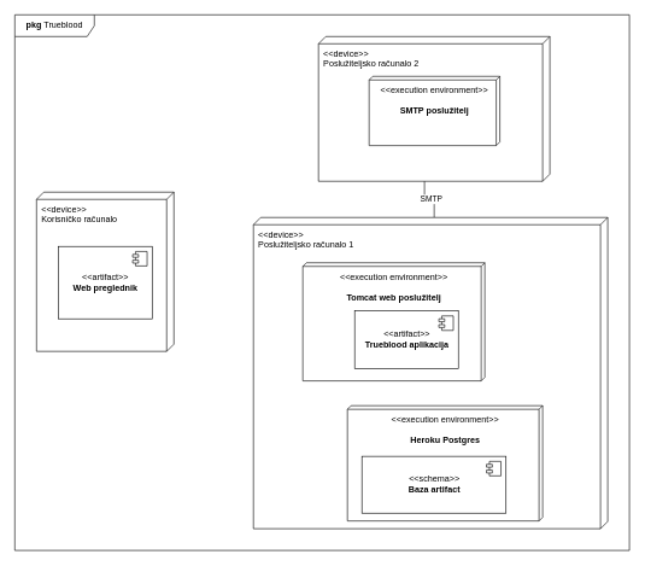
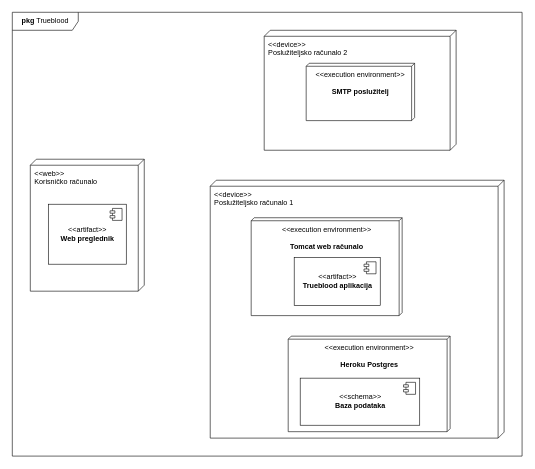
- <mxCell id="3" style="edgeStyle=orthogonalEdgeStyle;rounded=0;orthogonalLoop=1;jettySize=auto;html=1;exitX=0;exitY=0;exitDx=0;exitDy=240;exitPerimeter=0;entryX=0.997;entryY=0.542;entryDx=0;entryDy=0;entryPerimeter=0;endArrow=none;endFill=0;" edge="1" parent="1" source="5" target="15"><mxGeometry relative="1" as="geometry"><Array as="points"><mxPoint x="600" y="275" /><mxPoint x="587" y="275" /></Array></mxGeometry></mxCell>
- <mxCell id="4" value="SMTP" style="edgeLabel;html=1;align=center;verticalAlign=middle;resizable=0;points=[];" vertex="1" connectable="0" parent="3"><mxGeometry x="-0.219" y="-3" relative="1" as="geometry"><mxPoint x="-5" y="2" as="offset" /></mxGeometry></mxCell>
- <mxCell id="12" value="&amp;lt;&amp;lt;device&amp;gt;&amp;gt;&lt;br&gt;Korisničko računalo" style="verticalAlign=top;align=left;shape=cube;size=10;direction=south;fontStyle=0;html=1;boundedLbl=1;spacingLeft=5;" parent="1" vertex="1"><mxGeometry x="50" y="265" width="190" height="220" as="geometry" /></mxCell>
+ <mxCell id="12" value="&amp;lt;&amp;lt;web&amp;gt;&amp;gt;&lt;br&gt;Korisničko računalo" style="verticalAlign=top;align=left;shape=cube;size=10;direction=south;fontStyle=0;html=1;boundedLbl=1;spacingLeft=5;" parent="1" vertex="1"><mxGeometry x="50" y="265" width="190" height="220" as="geometry" /></mxCell>
- <mxCell id="6" value="&amp;lt;&amp;lt;execution environment&amp;gt;&amp;gt;&lt;br&gt;&lt;br&gt;&lt;b&gt;Tomcat web poslužitelj&lt;/b&gt;" style="verticalAlign=top;align=center;shape=cube;size=5;direction=south;html=1;boundedLbl=1;spacingLeft=5;" parent="5" vertex="1"><mxGeometry x="68.28" y="62.543" width="251.72" height="163.206" as="geometry" /></mxCell>
+ <mxCell id="6" value="&amp;lt;&amp;lt;execution environment&amp;gt;&amp;gt;&lt;br&gt;&lt;br&gt;&lt;b&gt;Tomcat web računalo&lt;/b&gt;" style="verticalAlign=top;align=center;shape=cube;size=5;direction=south;html=1;boundedLbl=1;spacingLeft=5;" parent="5" vertex="1"><mxGeometry x="68.28" y="62.543" width="251.72" height="163.206" as="geometry" /></mxCell>
- <mxCell id="10" value="&amp;lt;&amp;lt;schema&amp;gt;&amp;gt;&lt;br&gt;&lt;b&gt;Baza artifact&lt;/b&gt;" style="html=1;dropTarget=0;" parent="5" vertex="1"><mxGeometry x="150" y="330" width="199.34" height="78.5" as="geometry" /></mxCell>
+ <mxCell id="10" value="&amp;lt;&amp;lt;schema&amp;gt;&amp;gt;&lt;br&gt;&lt;b&gt;Baza podataka&lt;/b&gt;" style="html=1;dropTarget=0;" parent="5" vertex="1"><mxGeometry x="150" y="330" width="199.34" height="78.5" as="geometry" /></mxCell>
